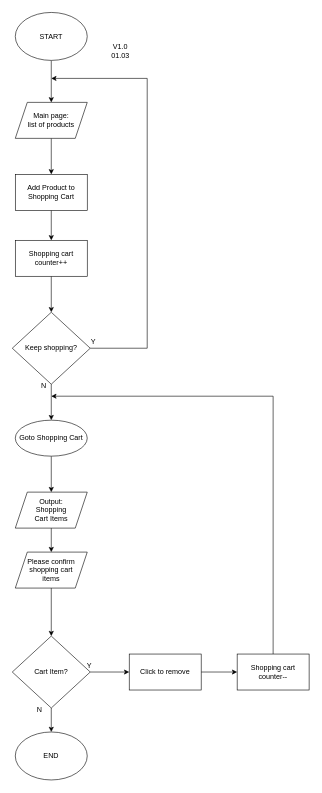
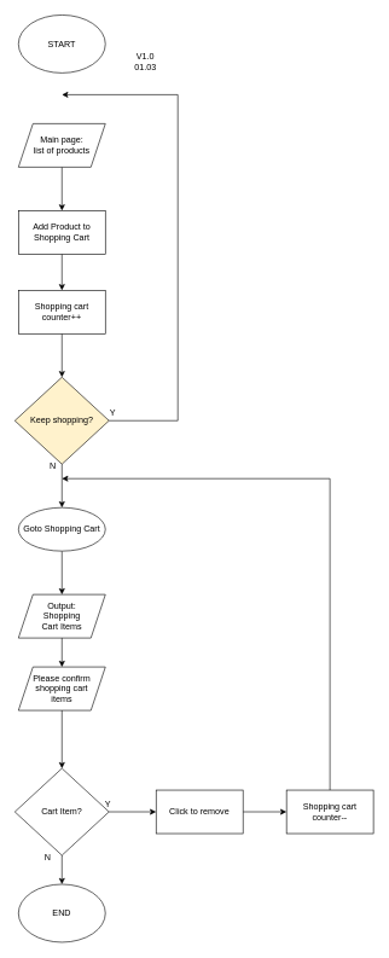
- <mxCell id="2" style="edgeStyle=orthogonalEdgeStyle;rounded=0;orthogonalLoop=1;jettySize=auto;html=1;exitX=0.5;exitY=1;exitDx=0;exitDy=0;" edge="1" parent="1" source="3" target="13"><mxGeometry relative="1" as="geometry" /></mxCell>
- <mxCell id="9" value="&lt;div&gt;Keep shopping?&lt;/div&gt;" style="rhombus;whiteSpace=wrap;html=1;" vertex="1" parent="1"><mxGeometry x="20" y="520" width="130" height="120" as="geometry" /></mxCell>
+ <mxCell id="9" value="&lt;div&gt;Keep shopping?&lt;/div&gt;" style="rhombus;whiteSpace=wrap;html=1;fillColor=#fff2cc;" vertex="1" parent="1"><mxGeometry x="20" y="520" width="130" height="120" as="geometry" /></mxCell>
